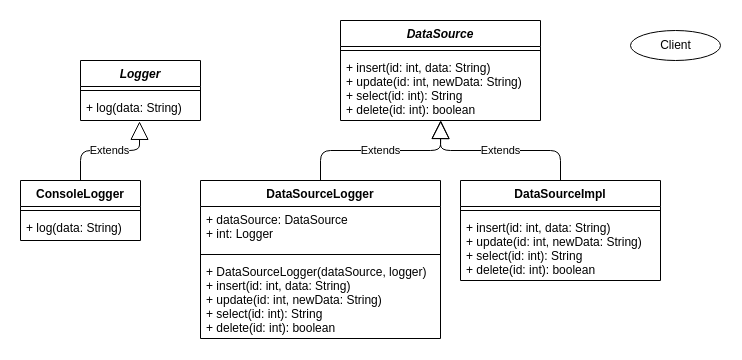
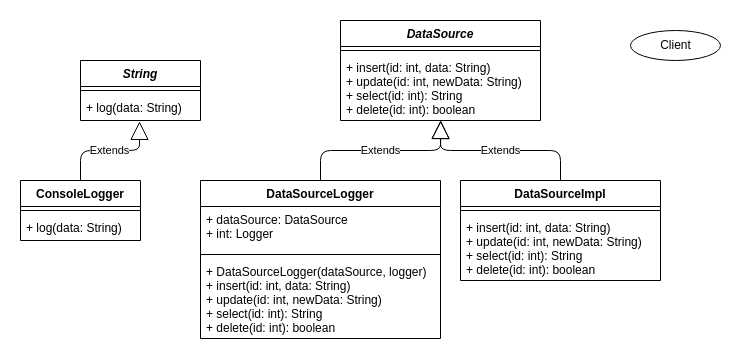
- <mxCell id="14" value="Logger" style="swimlane;fontStyle=3;align=center;verticalAlign=top;childLayout=stackLayout;horizontal=1;startSize=26;horizontalStack=0;resizeParent=1;resizeParentMax=0;resizeLast=0;collapsible=1;marginBottom=0;" vertex="1" parent="1"><mxGeometry x="80" y="60" width="120" height="60" as="geometry" /></mxCell>
+ <mxCell id="14" value="String" style="swimlane;fontStyle=3;align=center;verticalAlign=top;childLayout=stackLayout;horizontal=1;startSize=26;horizontalStack=0;resizeParent=1;resizeParentMax=0;resizeLast=0;collapsible=1;marginBottom=0;" vertex="1" parent="1"><mxGeometry x="80" y="60" width="120" height="60" as="geometry" /></mxCell>
